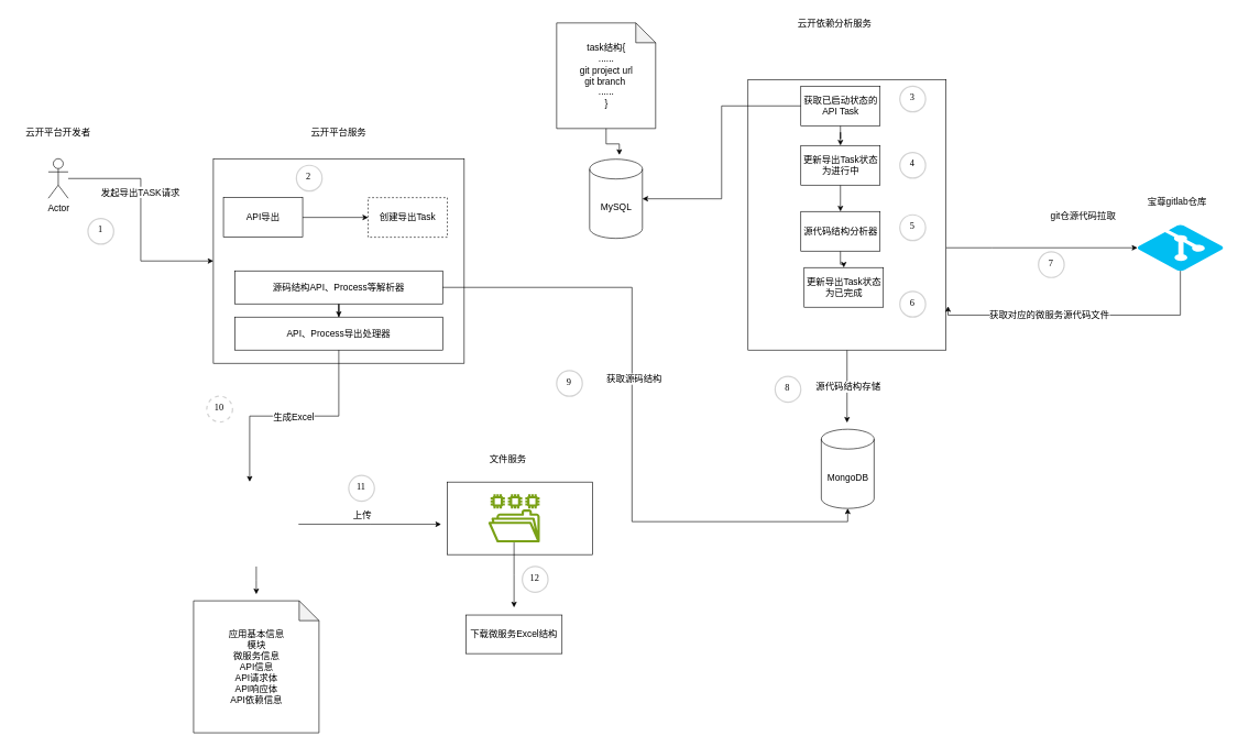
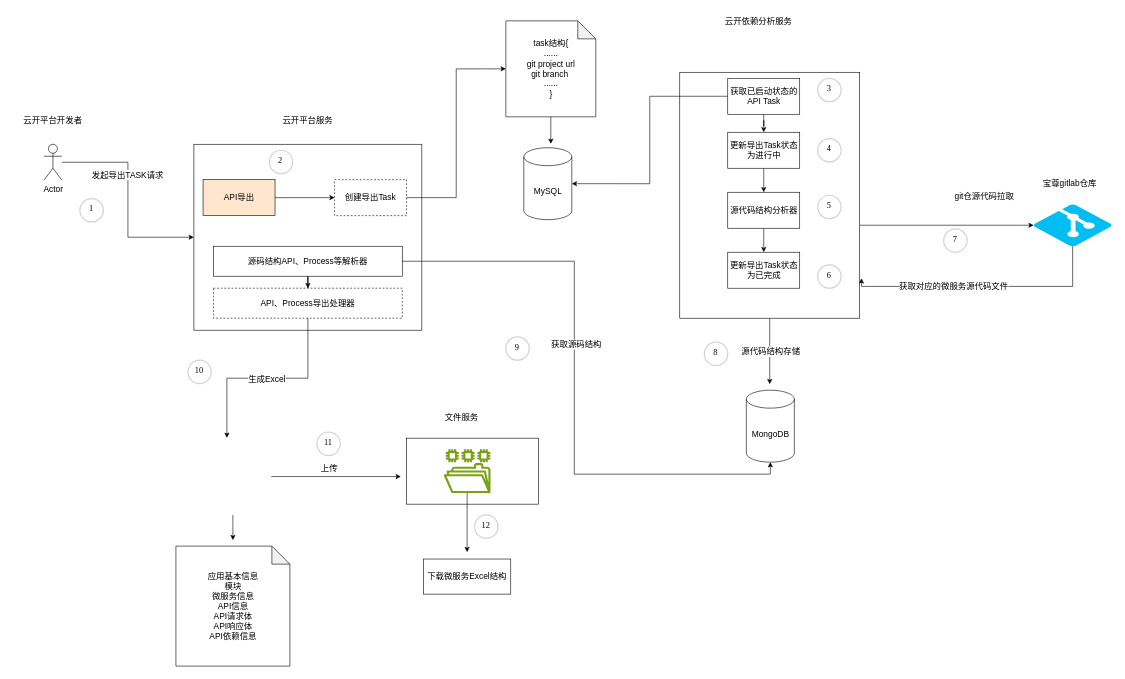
- <mxCell id="39" value="MySQL" style="shape=cylinder3;whiteSpace=wrap;html=1;boundedLbl=1;backgroundOutline=1;size=15;fontSize=14;" parent="1" vertex="1"><mxGeometry x="892.5" y="240.75" width="80" height="120" as="geometry" /></mxCell>
+ <mxCell id="39" value="MySQL" style="shape=cylinder3;whiteSpace=wrap;html=1;boundedLbl=1;backgroundOutline=1;size=15;fontSize=14;" parent="1" vertex="1"><mxGeometry x="872.5" y="245.75" width="80" height="120" as="geometry" /></mxCell>
- <mxCell id="18" value="API导出" style="rounded=0;whiteSpace=wrap;html=1;fontSize=14;" parent="1" vertex="1"><mxGeometry x="337.75" y="299" width="120" height="60" as="geometry" /></mxCell>
+ <mxCell id="18" value="API导出" style="rounded=0;whiteSpace=wrap;html=1;fontSize=14;fillColor=#ffe6cc;" parent="1" vertex="1"><mxGeometry x="337.75" y="299" width="120" height="60" as="geometry" /></mxCell>
+ <mxCell id="59" style="edgeStyle=orthogonalEdgeStyle;rounded=0;orthogonalLoop=1;jettySize=auto;html=1;entryX=0;entryY=0.5;entryDx=0;entryDy=0;entryPerimeter=0;" edge="1" parent="1" source="43" target="16"><mxGeometry relative="1" as="geometry" /></mxCell>
- <mxCell id="48" value="更新导出Task状态为已完成" style="rounded=0;whiteSpace=wrap;html=1;fontSize=14;" parent="1" vertex="1"><mxGeometry x="1217.5" y="405" width="120" height="60" as="geometry" /></mxCell>
+ <mxCell id="48" value="更新导出Task状态为已完成" style="rounded=0;whiteSpace=wrap;html=1;fontSize=14;" parent="1" vertex="1"><mxGeometry x="1212.5" y="420" width="120" height="60" as="geometry" /></mxCell>
- <mxCell id="56" value="API、Process导出处理器" style="rounded=0;whiteSpace=wrap;html=1;fontSize=14;" parent="1" vertex="1"><mxGeometry x="355.13" y="480" width="314.75" height="50" as="geometry" /></mxCell>
+ <mxCell id="56" value="API、Process导出处理器" style="rounded=0;whiteSpace=wrap;html=1;fontSize=14;dashed=1;" parent="1" vertex="1"><mxGeometry x="355.13" y="480" width="314.75" height="50" as="geometry" /></mxCell>
- <mxCell id="32" value="10" style="ellipse;whiteSpace=wrap;html=1;aspect=fixed;strokeWidth=2;fontFamily=Tahoma;spacingBottom=4;spacingRight=2;strokeColor=#d3d3d3;fontSize=14;dashed=1;" parent="1" vertex="1"><mxGeometry x="312.5" y="600" width="39" height="39" as="geometry" /></mxCell>
+ <mxCell id="32" value="10" style="ellipse;whiteSpace=wrap;html=1;aspect=fixed;strokeWidth=2;fontFamily=Tahoma;spacingBottom=4;spacingRight=2;strokeColor=#d3d3d3;fontSize=14;" parent="1" vertex="1"><mxGeometry x="312.5" y="600" width="39" height="39" as="geometry" /></mxCell>
